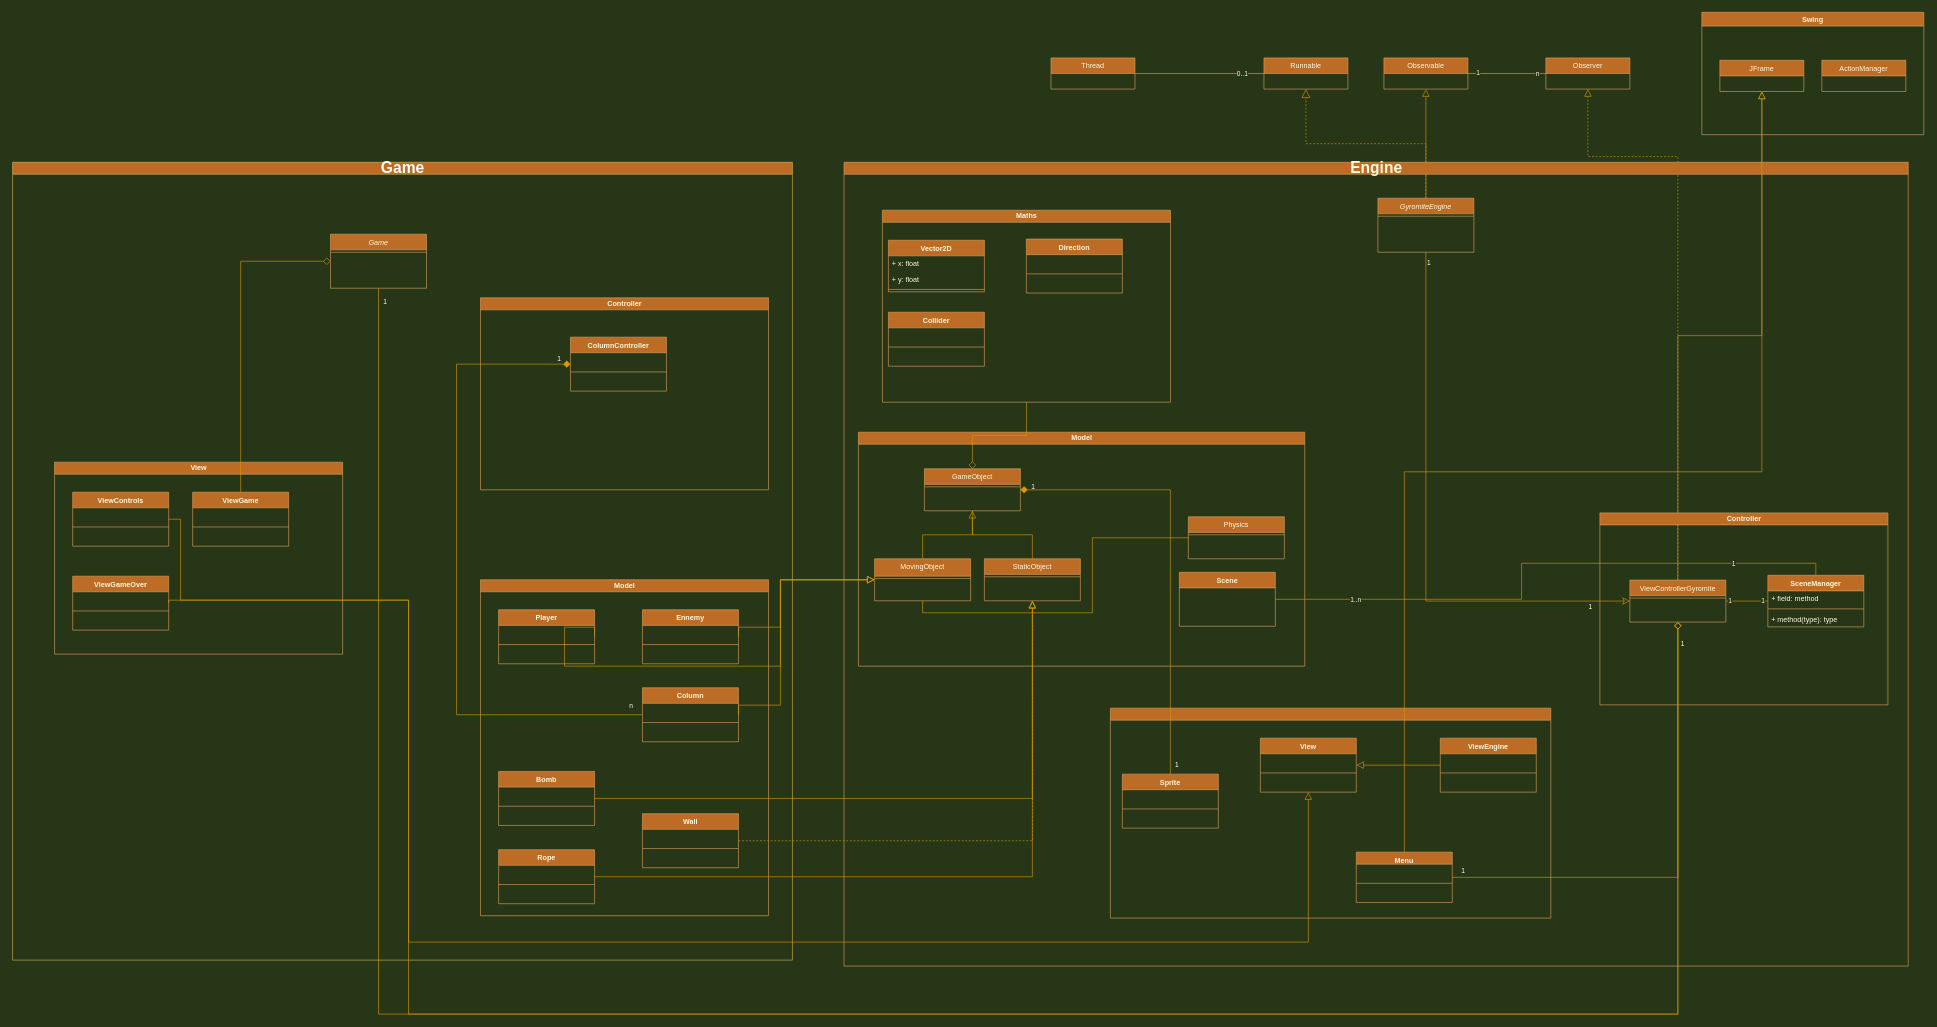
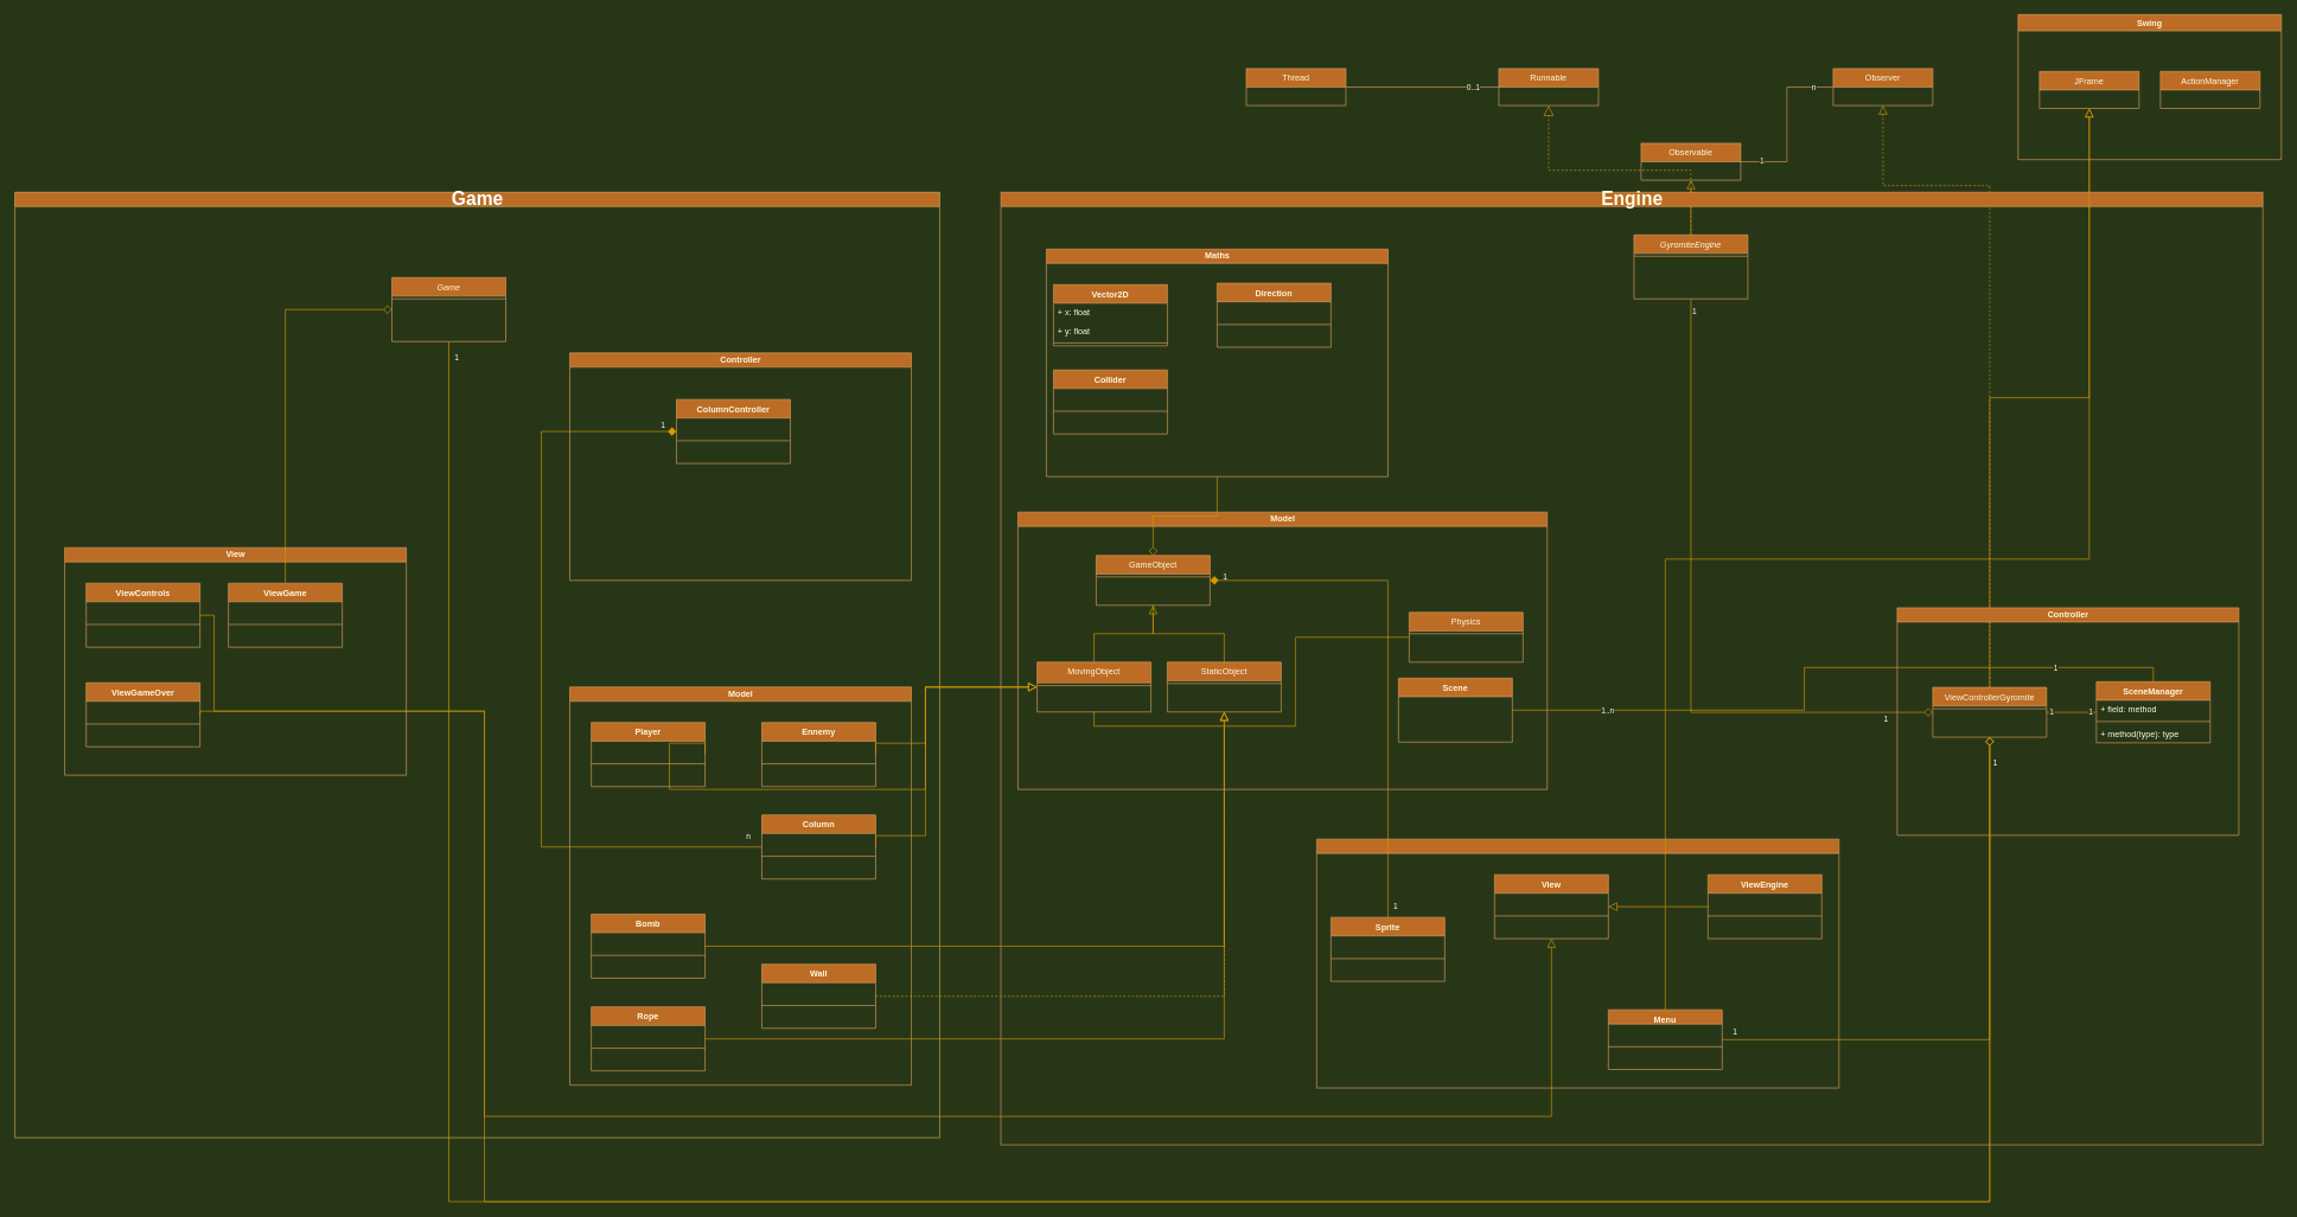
- <mxCell id="7" value="Observable" style="swimlane;fontStyle=0;childLayout=stackLayout;horizontal=1;startSize=26;fillColor=#BC6C25;horizontalStack=0;resizeParent=1;resizeParentMax=0;resizeLast=0;collapsible=1;marginBottom=0;strokeColor=#DDA15E;fontColor=#FEFAE0;" parent="1" vertex="1"><mxGeometry x="2306" y="96" width="140" height="52" as="geometry" /></mxCell>
+ <mxCell id="7" value="Observable" style="swimlane;fontStyle=0;childLayout=stackLayout;horizontal=1;startSize=26;fillColor=#BC6C25;horizontalStack=0;resizeParent=1;resizeParentMax=0;resizeLast=0;collapsible=1;marginBottom=0;strokeColor=#DDA15E;fontColor=#FEFAE0;" parent="1" vertex="1"><mxGeometry x="2306" y="201" width="140" height="52" as="geometry" /></mxCell>
- <mxCell id="28" style="edgeStyle=orthogonalEdgeStyle;rounded=0;orthogonalLoop=1;jettySize=auto;html=1;exitX=0.5;exitY=1;exitDx=0;exitDy=0;entryX=0;entryY=0.5;entryDx=0;entryDy=0;endArrow=classic;endFill=0;strokeColor=#d79b00;fillColor=#ffe6cc;endSize=10;" edge="1" parent="17" source="31" target="19"><mxGeometry relative="1" as="geometry"><Array as="points"><mxPoint x="970" y="732" /></Array></mxGeometry></mxCell>
+ <mxCell id="28" style="edgeStyle=orthogonalEdgeStyle;rounded=0;orthogonalLoop=1;jettySize=auto;html=1;exitX=0.5;exitY=1;exitDx=0;exitDy=0;entryX=0;entryY=0.5;entryDx=0;entryDy=0;endArrow=diamond;endFill=0;strokeColor=#d79b00;fillColor=#ffe6cc;endSize=10;" edge="1" parent="17" source="31" target="19"><mxGeometry relative="1" as="geometry"><Array as="points"><mxPoint x="970" y="732" /></Array></mxGeometry></mxCell>
